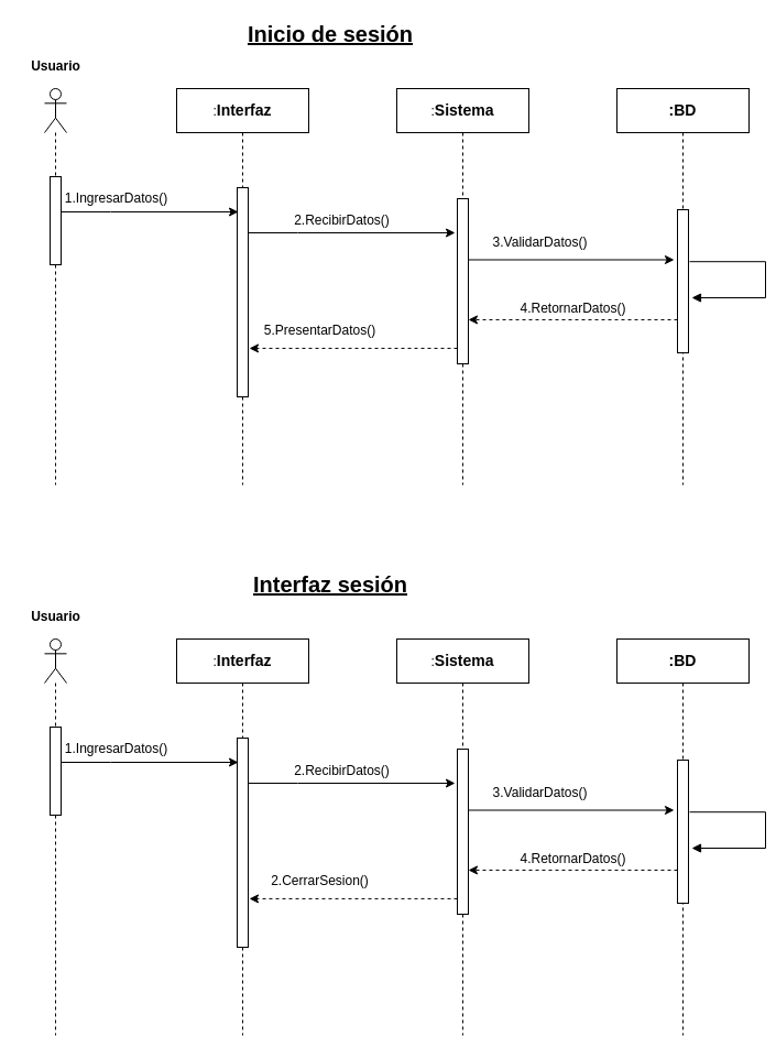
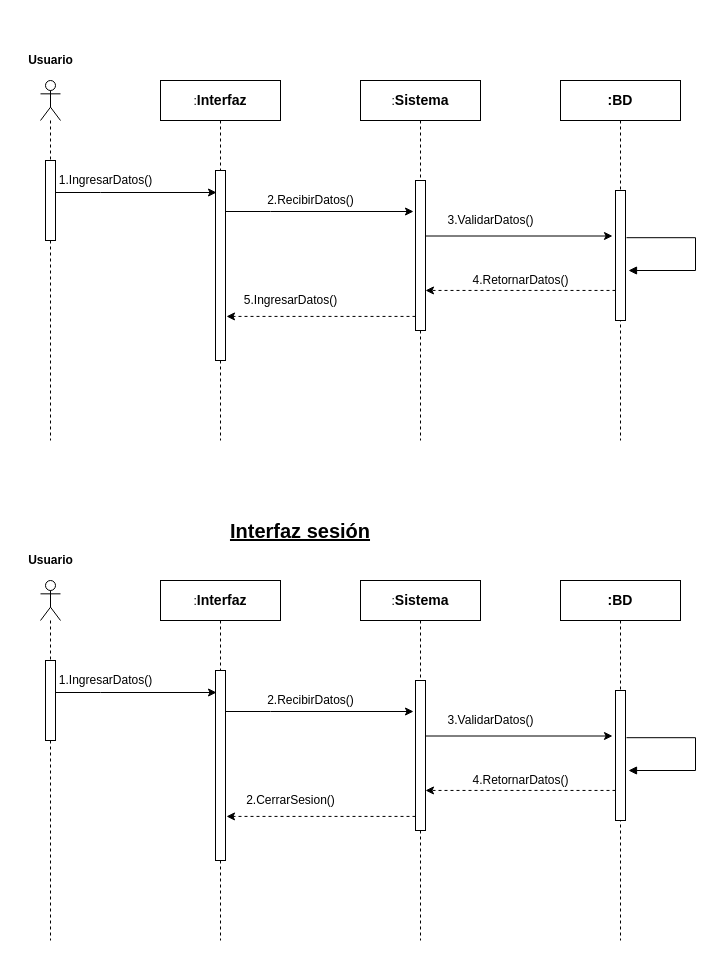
- <mxCell id="2" value="&lt;b&gt;&lt;font style=&quot;font-size: 20px&quot;&gt;&lt;u&gt;Inicio de sesión&lt;/u&gt;&lt;/font&gt;&lt;/b&gt;" style="text;html=1;strokeColor=none;fillColor=none;align=center;verticalAlign=middle;whiteSpace=wrap;rounded=0;" vertex="1" parent="1"><mxGeometry x="200" y="20" width="200" height="20" as="geometry" /></mxCell>
- <mxCell id="21" value="5.PresentarDatos()" style="text;html=1;align=center;verticalAlign=middle;resizable=0;points=[];autosize=1;" vertex="1" parent="1"><mxGeometry x="230" y="290" width="120" height="20" as="geometry" /></mxCell>
+ <mxCell id="21" value="5.IngresarDatos()" style="text;html=1;align=center;verticalAlign=middle;resizable=0;points=[];autosize=1;" vertex="1" parent="1"><mxGeometry x="230" y="290" width="120" height="20" as="geometry" /></mxCell>
